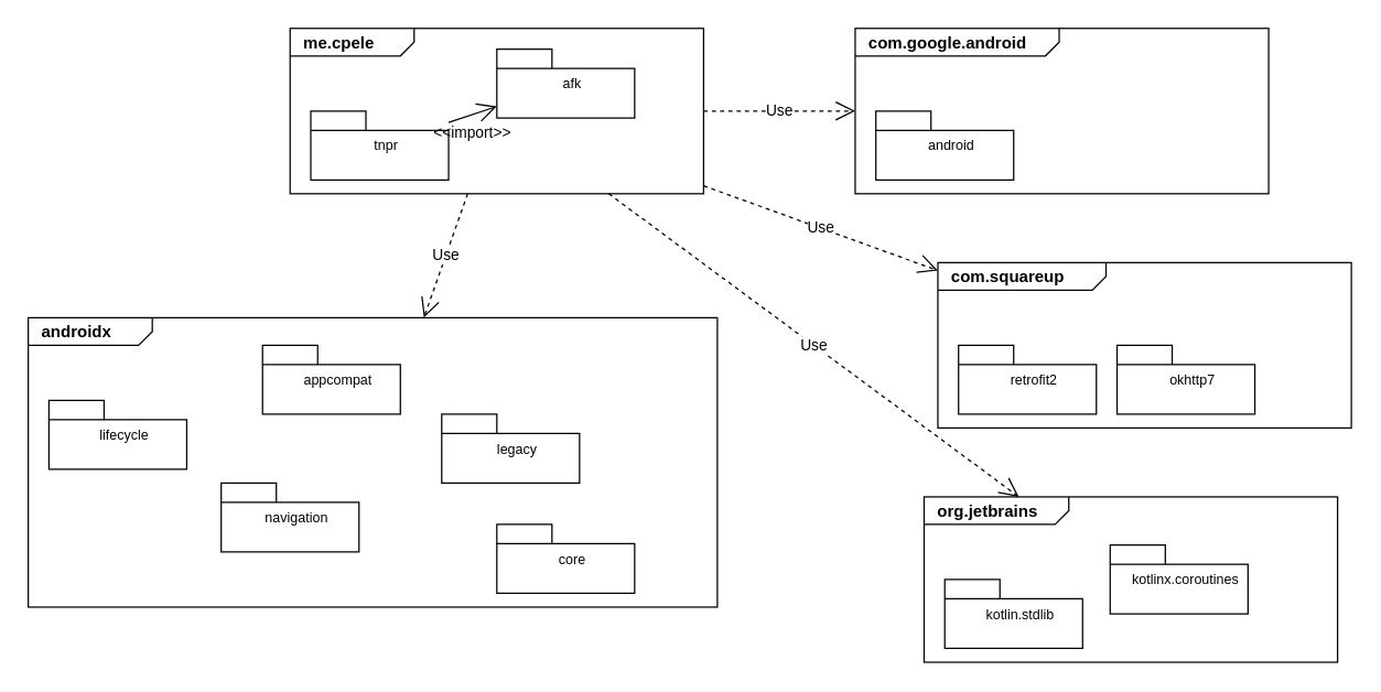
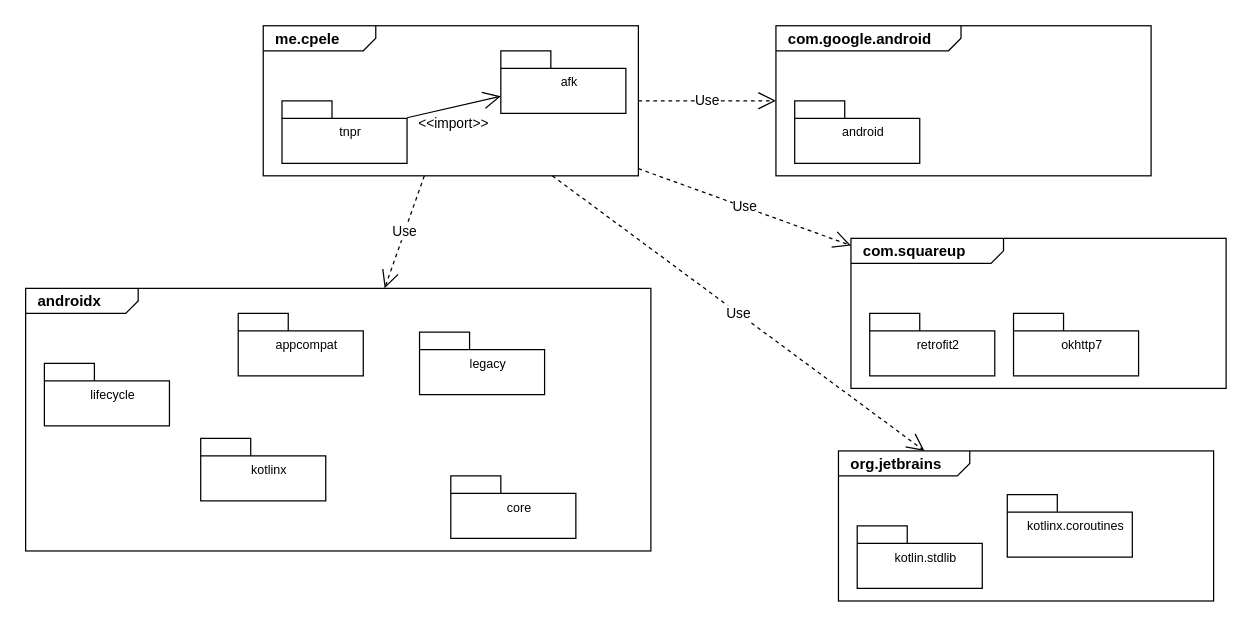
- <mxCell id="4" value="afk" style="strokeColor=inherit;fillColor=inherit;gradientColor=inherit;shape=folder;spacingLeft=10;tabWidth=40;tabHeight=14;tabPosition=left;fontSize=10;html=1;whiteSpace=wrap;" vertex="1" parent="2"><mxGeometry x="150" y="15" width="100" height="50" as="geometry" /></mxCell>
+ <mxCell id="4" value="afk" style="strokeColor=inherit;fillColor=inherit;gradientColor=inherit;shape=folder;spacingLeft=10;tabWidth=40;tabHeight=14;tabPosition=left;fontSize=10;html=1;whiteSpace=wrap;" vertex="1" parent="2"><mxGeometry x="190" y="20" width="100" height="50" as="geometry" /></mxCell>
- <mxCell id="9" value="legacy" style="strokeColor=inherit;fillColor=inherit;gradientColor=inherit;shape=folder;spacingLeft=10;tabWidth=40;tabHeight=14;tabPosition=left;fontSize=10;html=1;whiteSpace=wrap;" vertex="1" parent="6"><mxGeometry x="300" y="70" width="100" height="50" as="geometry" /></mxCell>
+ <mxCell id="9" value="legacy" style="strokeColor=inherit;fillColor=inherit;gradientColor=inherit;shape=folder;spacingLeft=10;tabWidth=40;tabHeight=14;tabPosition=left;fontSize=10;html=1;whiteSpace=wrap;" vertex="1" parent="6"><mxGeometry x="315" y="35" width="100" height="50" as="geometry" /></mxCell>
- <mxCell id="10" value="navigation" style="strokeColor=inherit;fillColor=inherit;gradientColor=inherit;shape=folder;spacingLeft=10;tabWidth=40;tabHeight=14;tabPosition=left;fontSize=10;html=1;whiteSpace=wrap;" vertex="1" parent="6"><mxGeometry x="140" y="120" width="100" height="50" as="geometry" /></mxCell>
+ <mxCell id="10" value="kotlinx" style="strokeColor=inherit;fillColor=inherit;gradientColor=inherit;shape=folder;spacingLeft=10;tabWidth=40;tabHeight=14;tabPosition=left;fontSize=10;html=1;whiteSpace=wrap;" vertex="1" parent="6"><mxGeometry x="140" y="120" width="100" height="50" as="geometry" /></mxCell>
